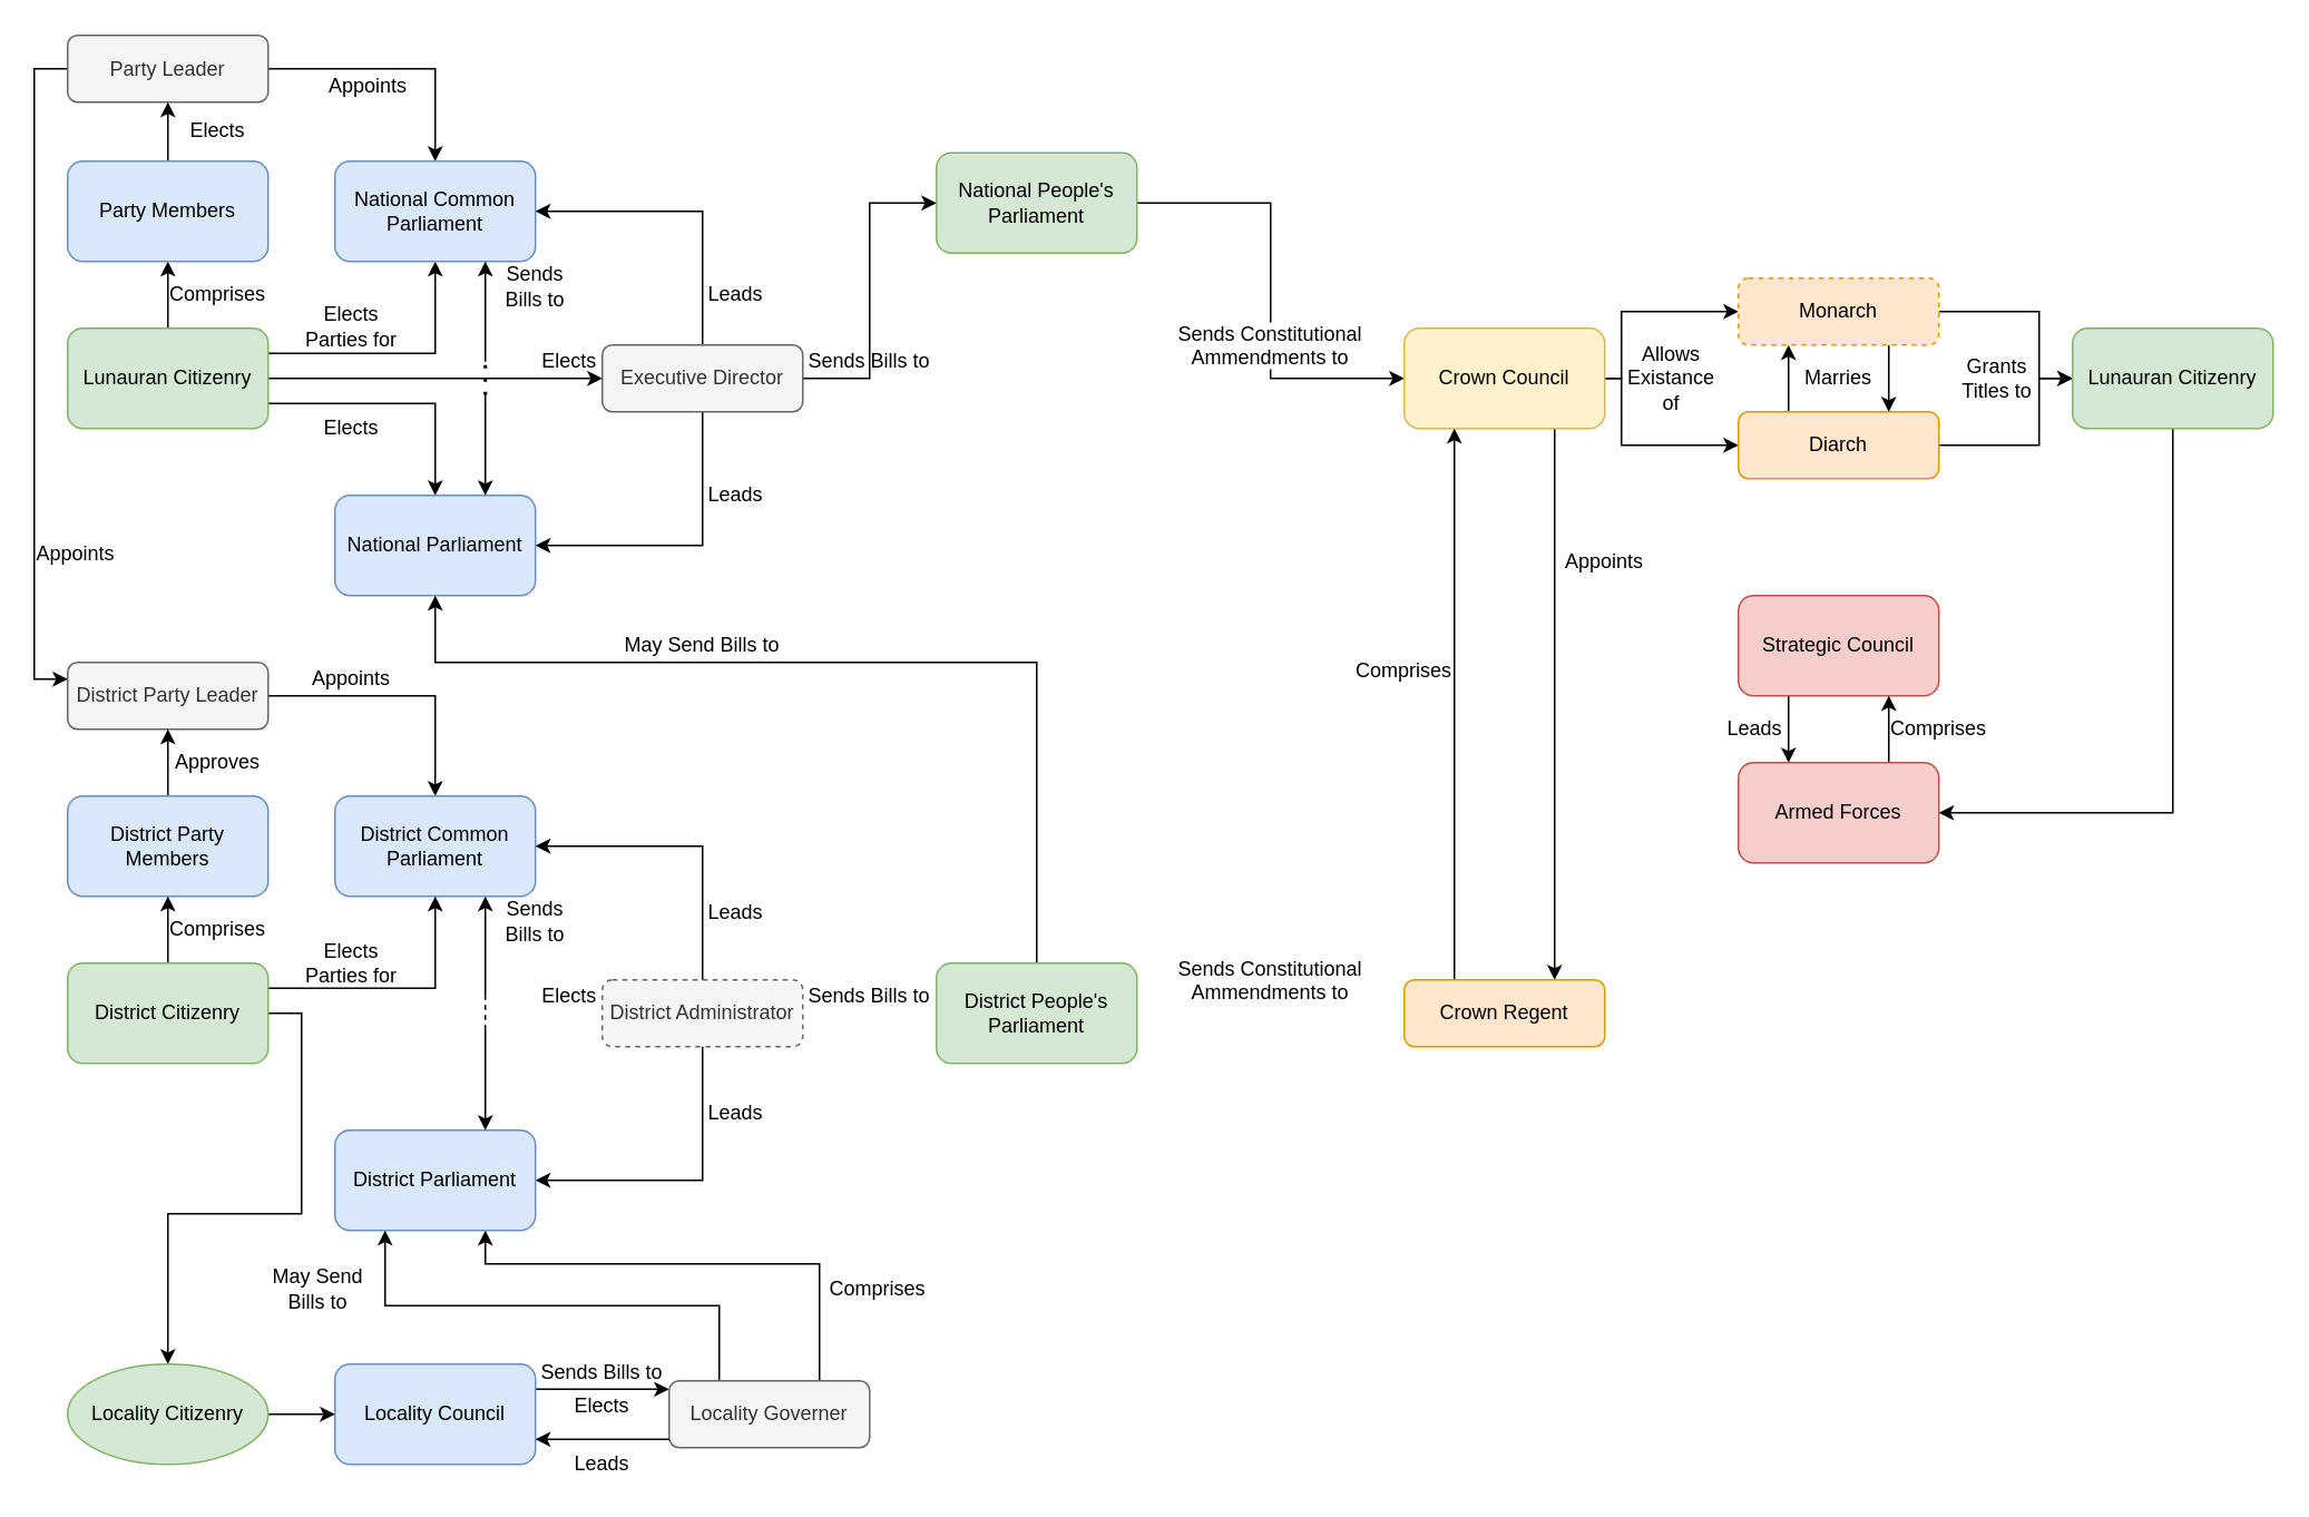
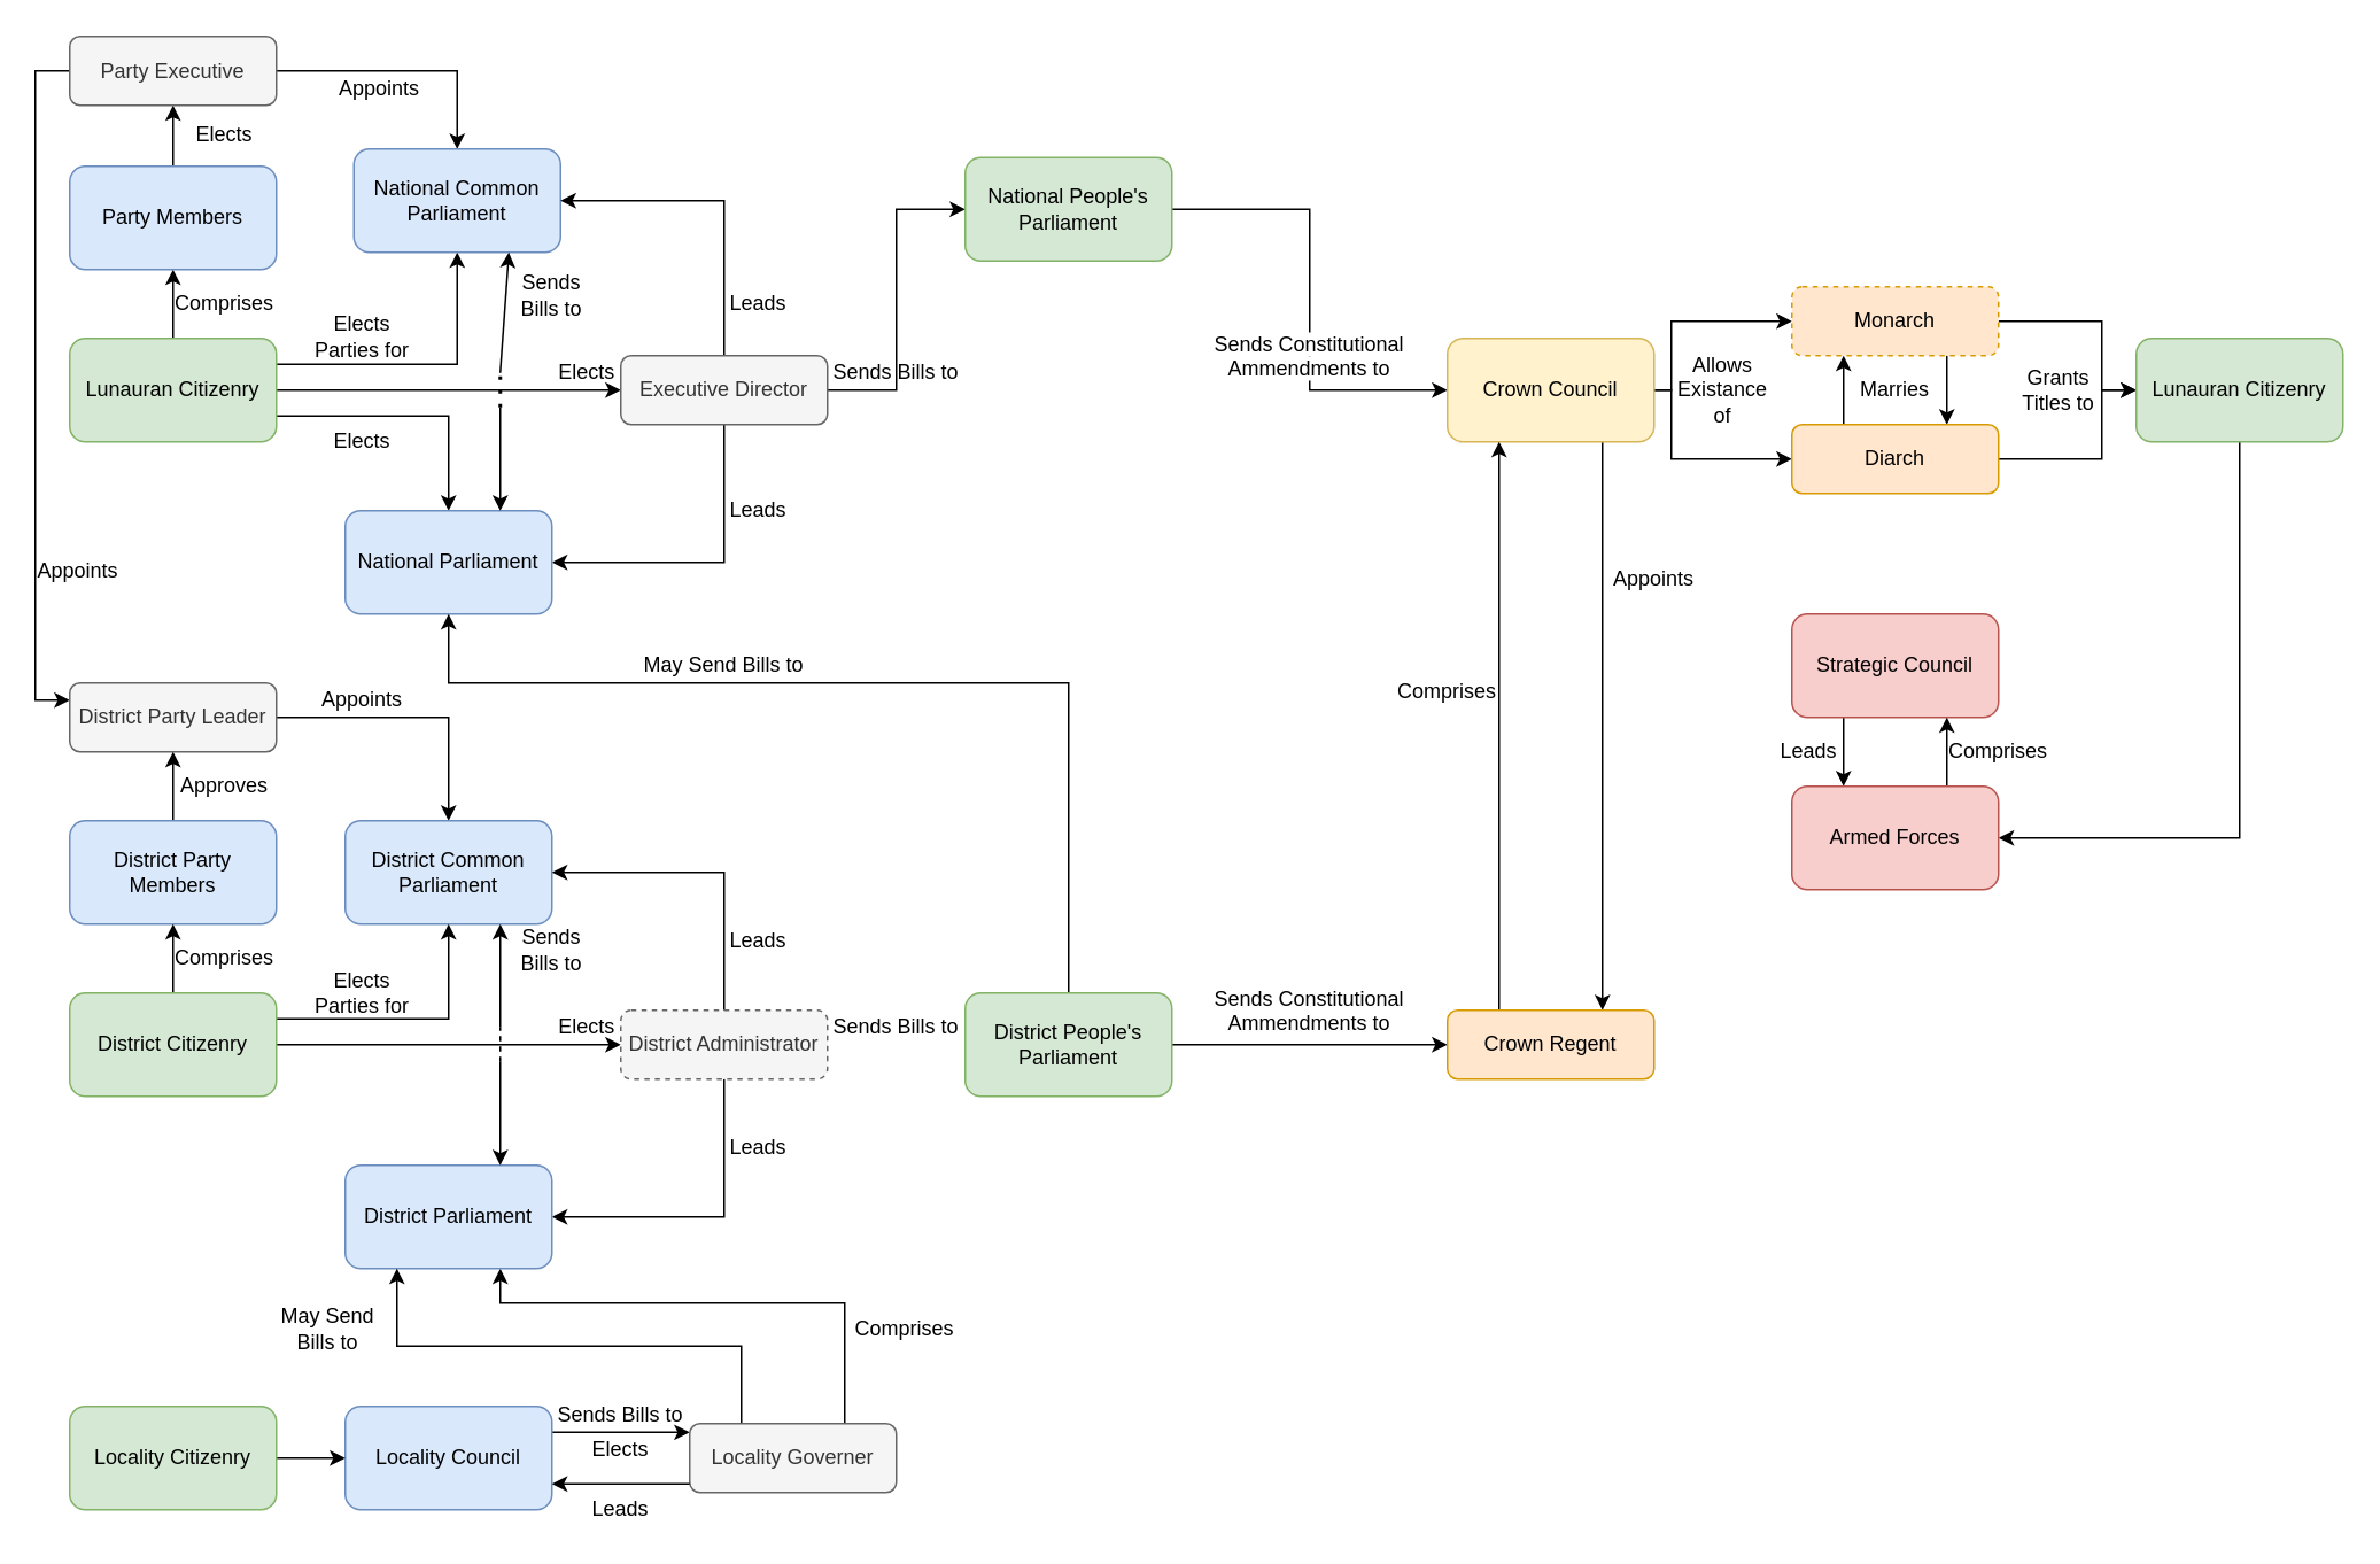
- <mxCell id="12" value="Party Leader" style="rounded=1;whiteSpace=wrap;html=1;fillColor=#f5f5f5;fontColor=#333333;strokeColor=#666666;" parent="1" vertex="1"><mxGeometry x="40" y="20.66" width="120" height="40" as="geometry" /></mxCell>
+ <mxCell id="12" value="Party Executive" style="rounded=1;whiteSpace=wrap;html=1;fillColor=#f5f5f5;fontColor=#333333;strokeColor=#666666;" parent="1" vertex="1"><mxGeometry x="40" y="20.66" width="120" height="40" as="geometry" /></mxCell>
- <mxCell id="14" value="National Common Parliament" style="rounded=1;whiteSpace=wrap;html=1;fillColor=#dae8fc;strokeColor=#6c8ebf;" parent="1" vertex="1"><mxGeometry x="200" y="96" width="120" height="60" as="geometry" /></mxCell>
+ <mxCell id="14" value="National Common Parliament" style="rounded=1;whiteSpace=wrap;html=1;fillColor=#dae8fc;strokeColor=#6c8ebf;" parent="1" vertex="1"><mxGeometry x="205" y="86" width="120" height="60" as="geometry" /></mxCell>
+ <mxCell id="34" style="edgeStyle=orthogonalEdgeStyle;rounded=0;orthogonalLoop=1;jettySize=auto;html=1;exitX=1;exitY=0.5;exitDx=0;exitDy=0;entryX=0;entryY=0.5;entryDx=0;entryDy=0;" parent="1" source="35" target="79" edge="1"><mxGeometry relative="1" as="geometry" /></mxCell>
- <mxCell id="45" style="edgeStyle=orthogonalEdgeStyle;rounded=0;orthogonalLoop=1;jettySize=auto;html=1;exitX=1;exitY=0.5;exitDx=0;exitDy=0;" parent="1" source="46" target="66" edge="1"><mxGeometry relative="1" as="geometry" /></mxCell>
+ <mxCell id="45" style="edgeStyle=orthogonalEdgeStyle;rounded=0;orthogonalLoop=1;jettySize=auto;html=1;exitX=1;exitY=0.5;exitDx=0;exitDy=0;entryX=0;entryY=0.5;entryDx=0;entryDy=0;" parent="1" source="46" target="49" edge="1"><mxGeometry relative="1" as="geometry" /></mxCell>
- <mxCell id="66" value="Locality Citizenry" style="ellipse;whiteSpace=wrap;html=1;fillColor=#d5e8d4;strokeColor=#82b366;" parent="1" vertex="1"><mxGeometry x="40" y="816" width="120" height="60" as="geometry" /></mxCell>
+ <mxCell id="66" value="Locality Citizenry" style="rounded=1;whiteSpace=wrap;html=1;fillColor=#d5e8d4;strokeColor=#82b366;" parent="1" vertex="1"><mxGeometry x="40" y="816" width="120" height="60" as="geometry" /></mxCell>
